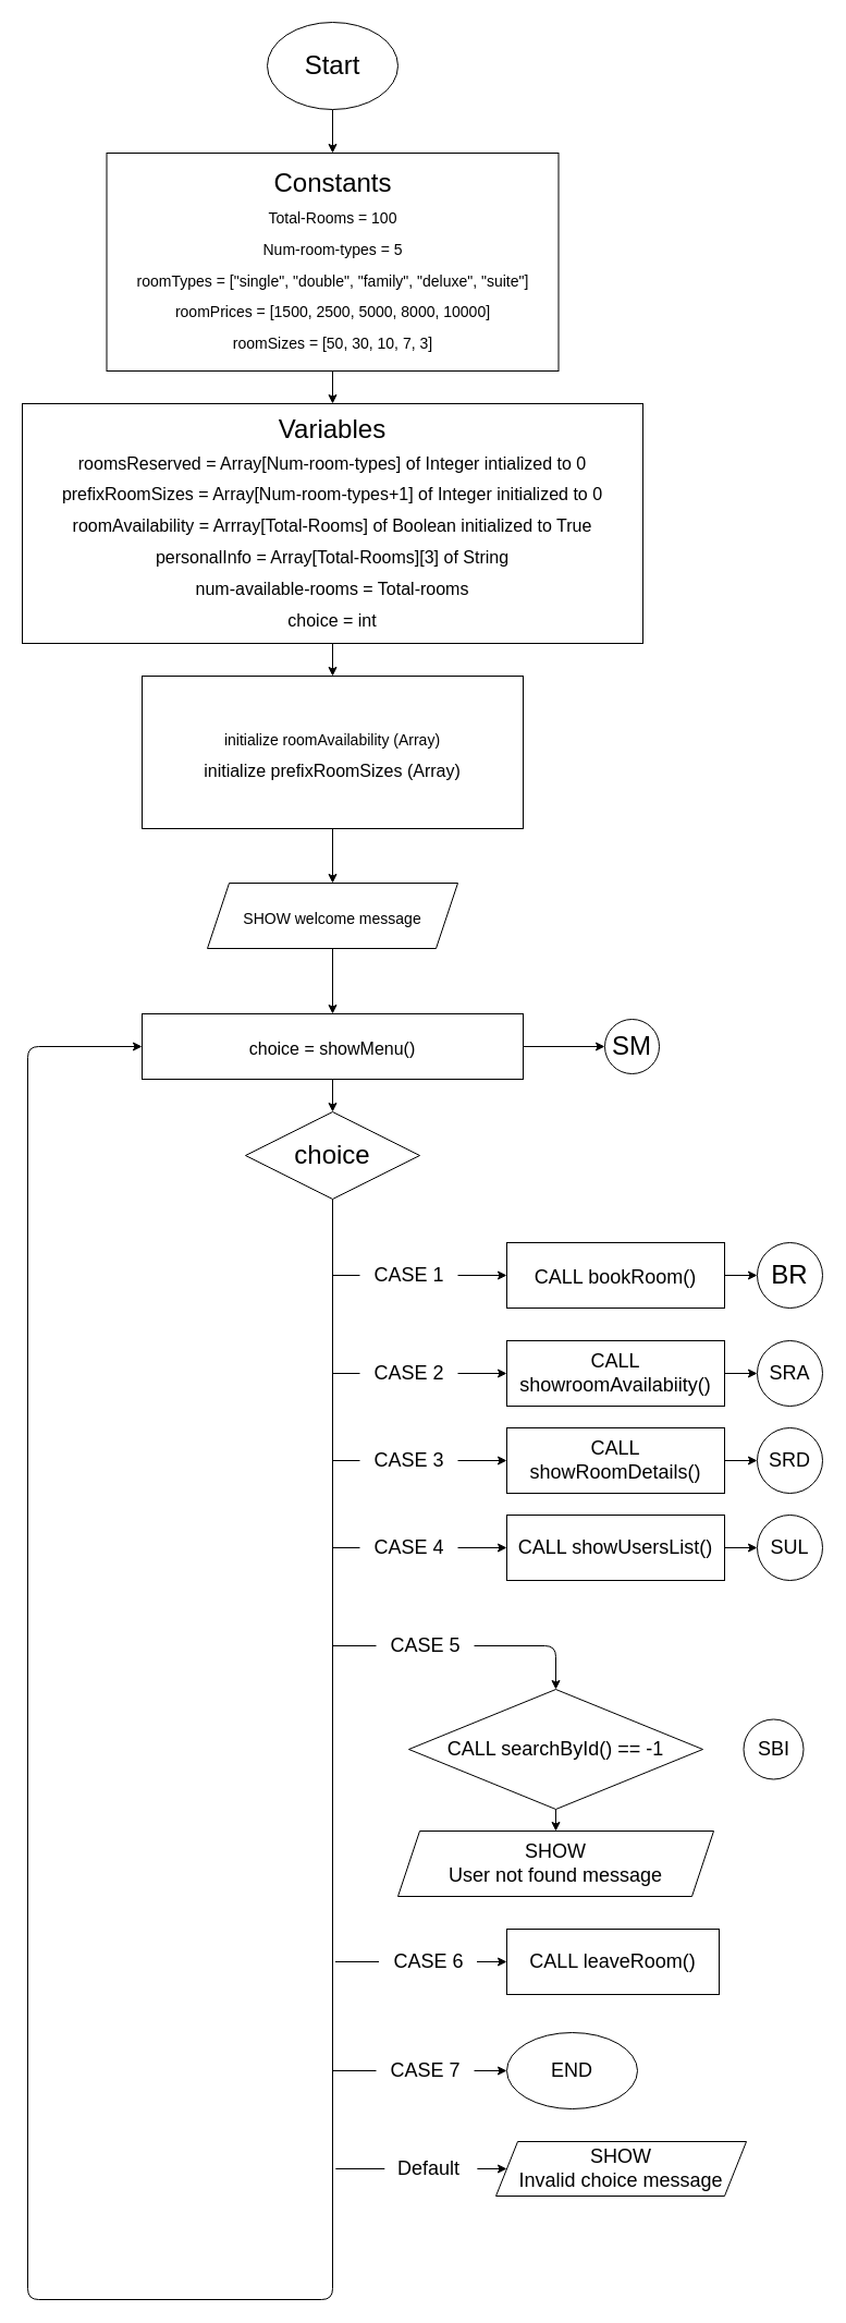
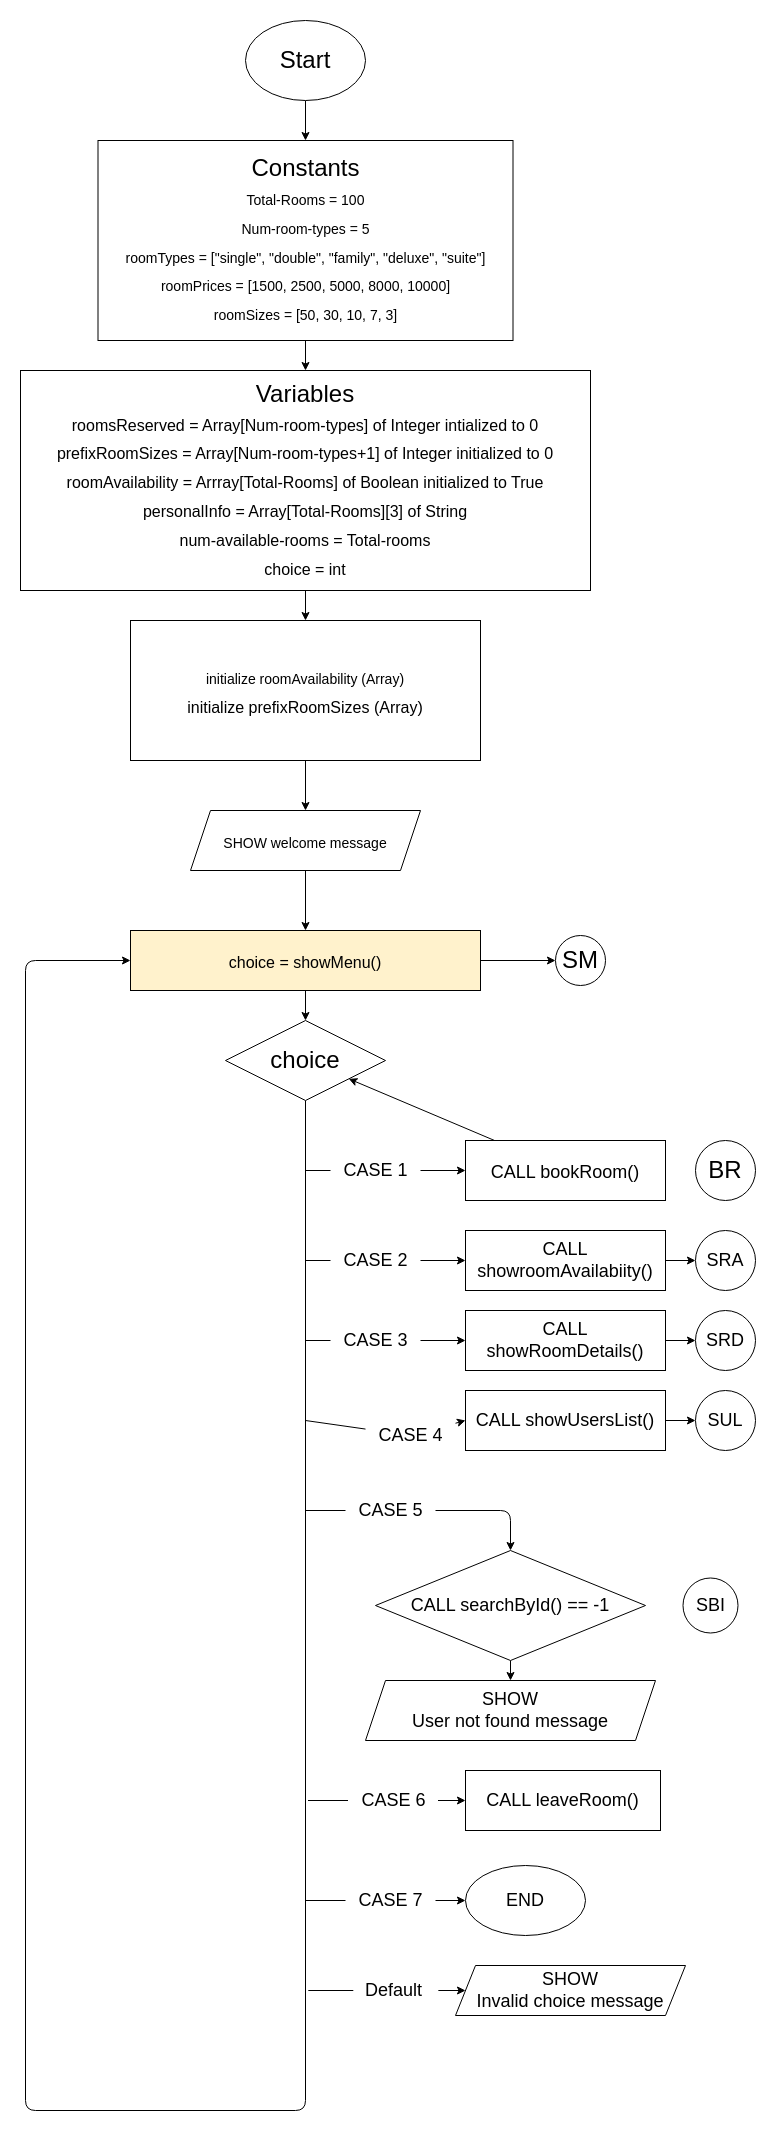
- <mxCell id="12" value="&lt;font size=&quot;3&quot;&gt;choice = showMenu()&lt;/font&gt;" style="rounded=0;whiteSpace=wrap;html=1;fontSize=24;" parent="1" vertex="1"><mxGeometry x="130" y="930" width="350" height="60" as="geometry" /></mxCell>
+ <mxCell id="12" value="&lt;font size=&quot;3&quot;&gt;choice = showMenu()&lt;/font&gt;" style="rounded=0;whiteSpace=wrap;html=1;fontSize=24;fillColor=#fff2cc;" parent="1" vertex="1"><mxGeometry x="130" y="930" width="350" height="60" as="geometry" /></mxCell>
- <mxCell id="20" value="" style="edgeStyle=none;html=1;fontFamily=Helvetica;fontSize=24;fontColor=default;" parent="1" source="21" target="17" edge="1"><mxGeometry relative="1" as="geometry" /></mxCell>
+ <mxCell id="20" value="" style="edgeStyle=none;html=1;fontFamily=Helvetica;fontSize=24;fontColor=default;" parent="1" source="21" target="19" edge="1"><mxGeometry relative="1" as="geometry" /></mxCell>
- <mxCell id="42" value="CASE 4" style="text;html=1;align=center;verticalAlign=middle;resizable=0;points=[];autosize=1;strokeColor=none;fillColor=none;fontSize=18;fontFamily=Helvetica;fontColor=default;" parent="1" vertex="1"><mxGeometry x="330" y="1400" width="90" height="40" as="geometry" /></mxCell>
+ <mxCell id="42" value="CASE 4" style="text;html=1;align=center;verticalAlign=middle;resizable=0;points=[];autosize=1;strokeColor=none;fillColor=none;fontSize=18;fontFamily=Helvetica;fontColor=default;" parent="1" vertex="1"><mxGeometry x="365" y="1415" width="90" height="40" as="geometry" /></mxCell>
